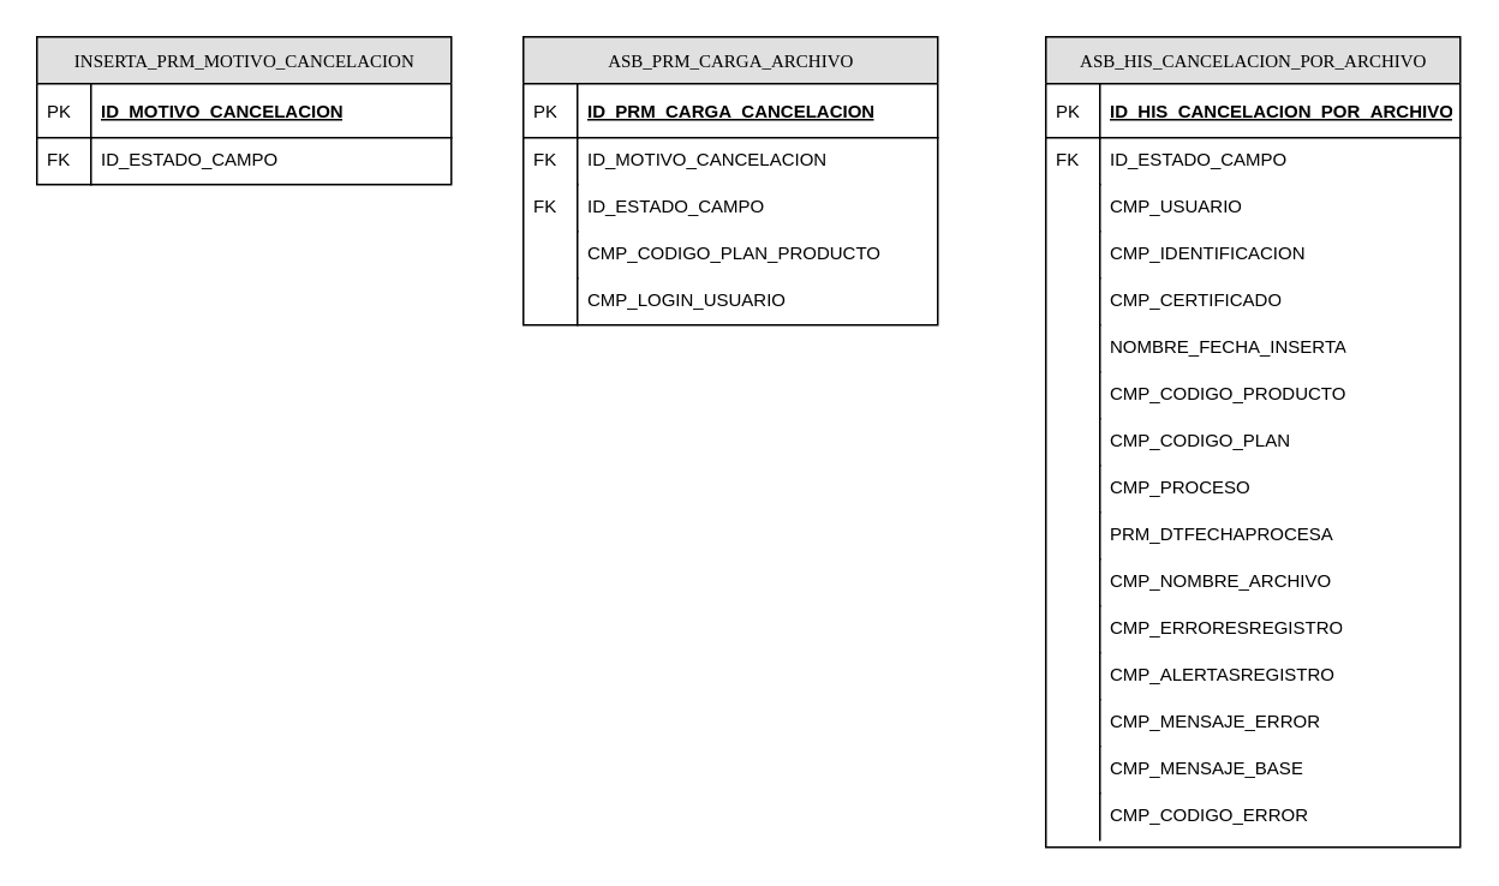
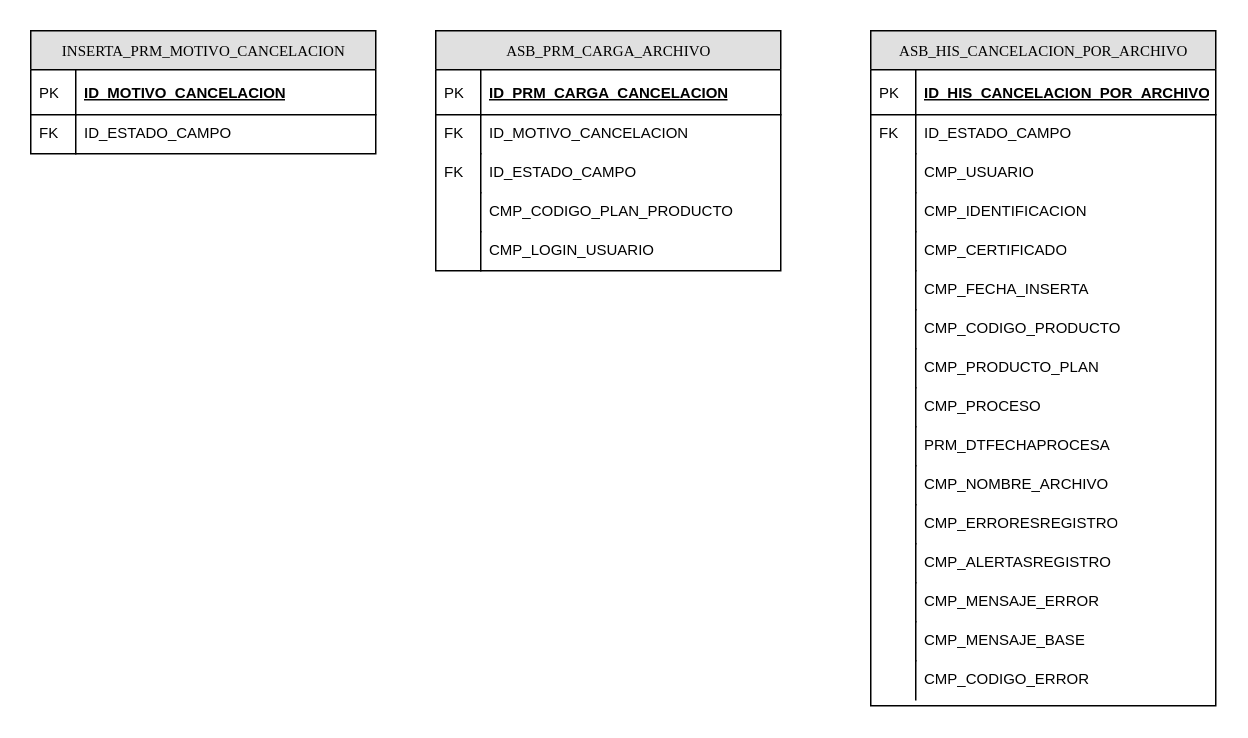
- <mxCell id="29" value="NOMBRE_FECHA_INSERTA" style="shape=partialRectangle;top=0;left=0;right=0;bottom=0;html=1;align=left;verticalAlign=top;fillColor=none;spacingLeft=34;spacingRight=4;whiteSpace=wrap;overflow=hidden;rotatable=0;points=[[0,0.5],[1,0.5]];portConstraint=eastwest;dropTarget=0;fontSize=10;" vertex="1" parent="18"><mxGeometry y="160" width="230" height="26" as="geometry" /></mxCell>
+ <mxCell id="29" value="CMP_FECHA_INSERTA" style="shape=partialRectangle;top=0;left=0;right=0;bottom=0;html=1;align=left;verticalAlign=top;fillColor=none;spacingLeft=34;spacingRight=4;whiteSpace=wrap;overflow=hidden;rotatable=0;points=[[0,0.5],[1,0.5]];portConstraint=eastwest;dropTarget=0;fontSize=10;" vertex="1" parent="18"><mxGeometry y="160" width="230" height="26" as="geometry" /></mxCell>
- <mxCell id="33" value="CMP_CODIGO_PLAN" style="shape=partialRectangle;top=0;left=0;right=0;bottom=0;html=1;align=left;verticalAlign=top;fillColor=none;spacingLeft=34;spacingRight=4;whiteSpace=wrap;overflow=hidden;rotatable=0;points=[[0,0.5],[1,0.5]];portConstraint=eastwest;dropTarget=0;fontSize=10;" vertex="1" parent="18"><mxGeometry y="212" width="230" height="26" as="geometry" /></mxCell>
+ <mxCell id="33" value="CMP_PRODUCTO_PLAN" style="shape=partialRectangle;top=0;left=0;right=0;bottom=0;html=1;align=left;verticalAlign=top;fillColor=none;spacingLeft=34;spacingRight=4;whiteSpace=wrap;overflow=hidden;rotatable=0;points=[[0,0.5],[1,0.5]];portConstraint=eastwest;dropTarget=0;fontSize=10;" vertex="1" parent="18"><mxGeometry y="212" width="230" height="26" as="geometry" /></mxCell>
